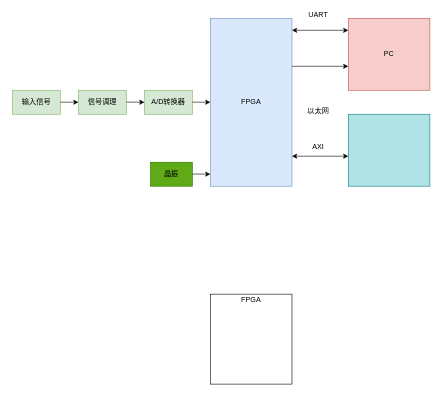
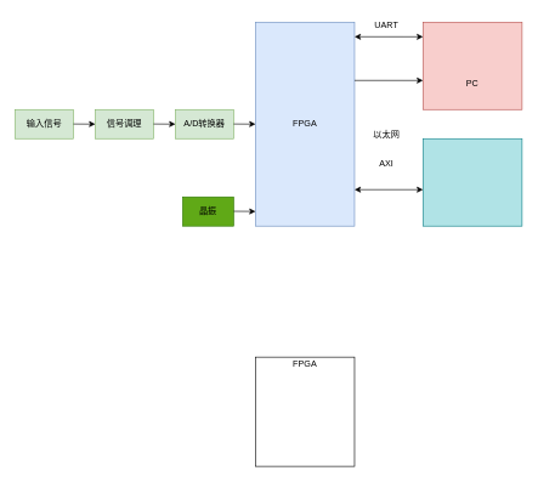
- <mxCell id="15" value="UART" style="text;html=1;align=center;verticalAlign=middle;whiteSpace=wrap;rounded=0;" parent="1" vertex="1"><mxGeometry x="500" y="10" width="60" height="30" as="geometry" /></mxCell>
+ <mxCell id="15" value="UART" style="text;html=1;align=center;verticalAlign=middle;whiteSpace=wrap;rounded=0;" parent="1" vertex="1"><mxGeometry x="500" y="20" width="60" height="30" as="geometry" /></mxCell>
- <mxCell id="14" value="PC" style="text;html=1;align=center;verticalAlign=middle;whiteSpace=wrap;rounded=0;" parent="1" vertex="1"><mxGeometry x="618" y="75" width="60" height="30" as="geometry" /></mxCell>
+ <mxCell id="14" value="PC" style="text;html=1;align=center;verticalAlign=middle;whiteSpace=wrap;rounded=0;" parent="1" vertex="1"><mxGeometry x="618" y="100" width="60" height="30" as="geometry" /></mxCell>
- <mxCell id="24" value="AXI" style="text;html=1;align=center;verticalAlign=middle;whiteSpace=wrap;rounded=0;" parent="1" vertex="1"><mxGeometry x="500" y="230" width="60" height="30" as="geometry" /></mxCell>
+ <mxCell id="24" value="AXI" style="text;html=1;align=center;verticalAlign=middle;whiteSpace=wrap;rounded=0;" parent="1" vertex="1"><mxGeometry x="500" y="210" width="60" height="30" as="geometry" /></mxCell>
